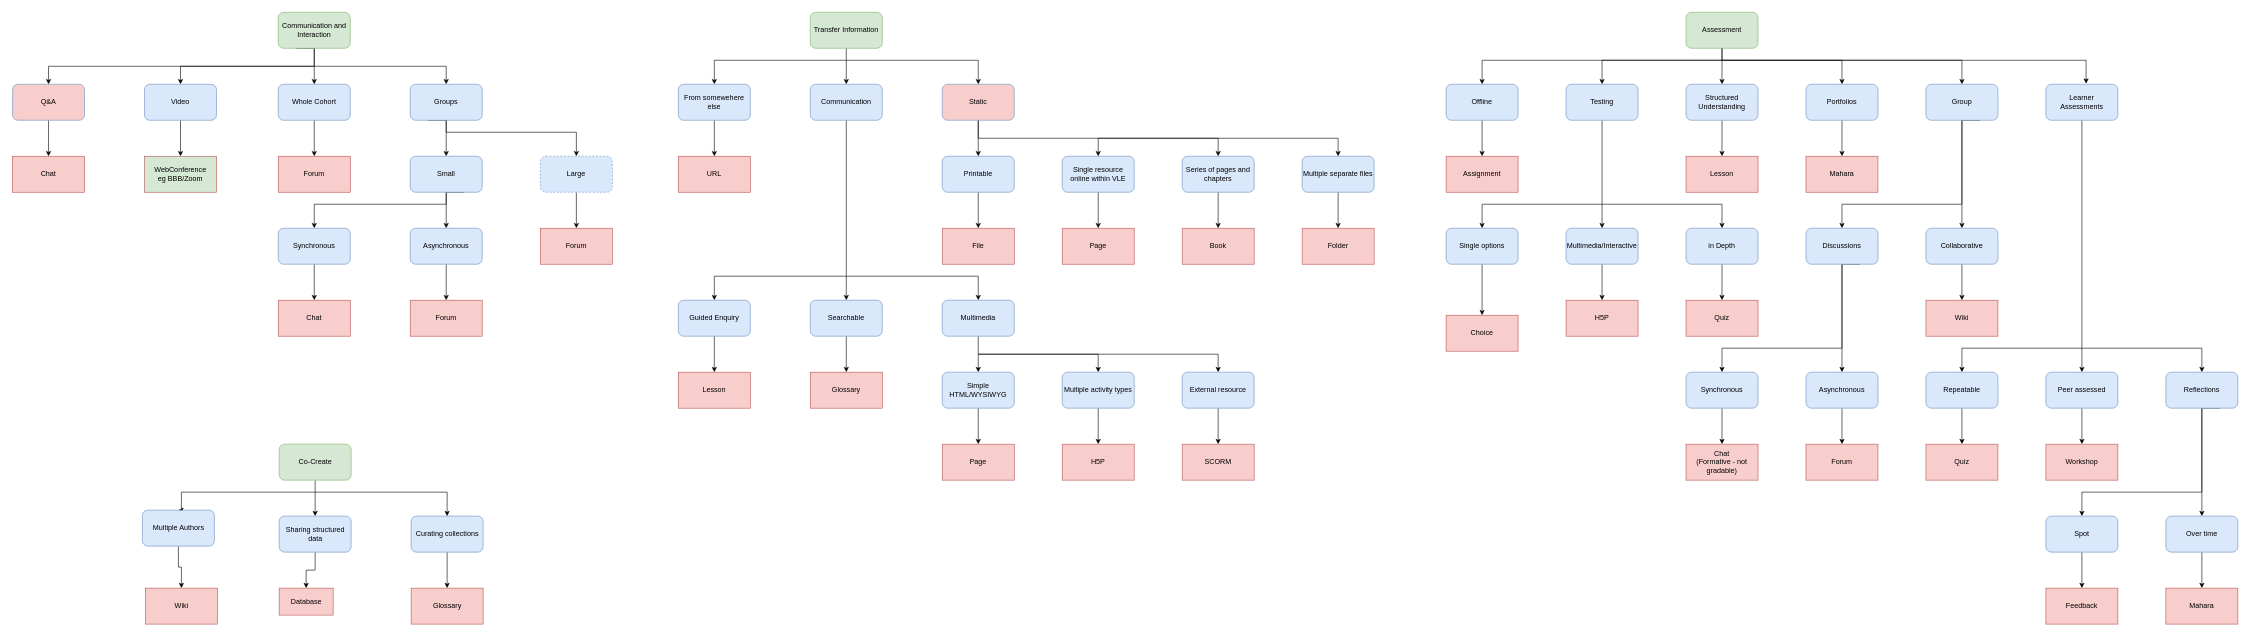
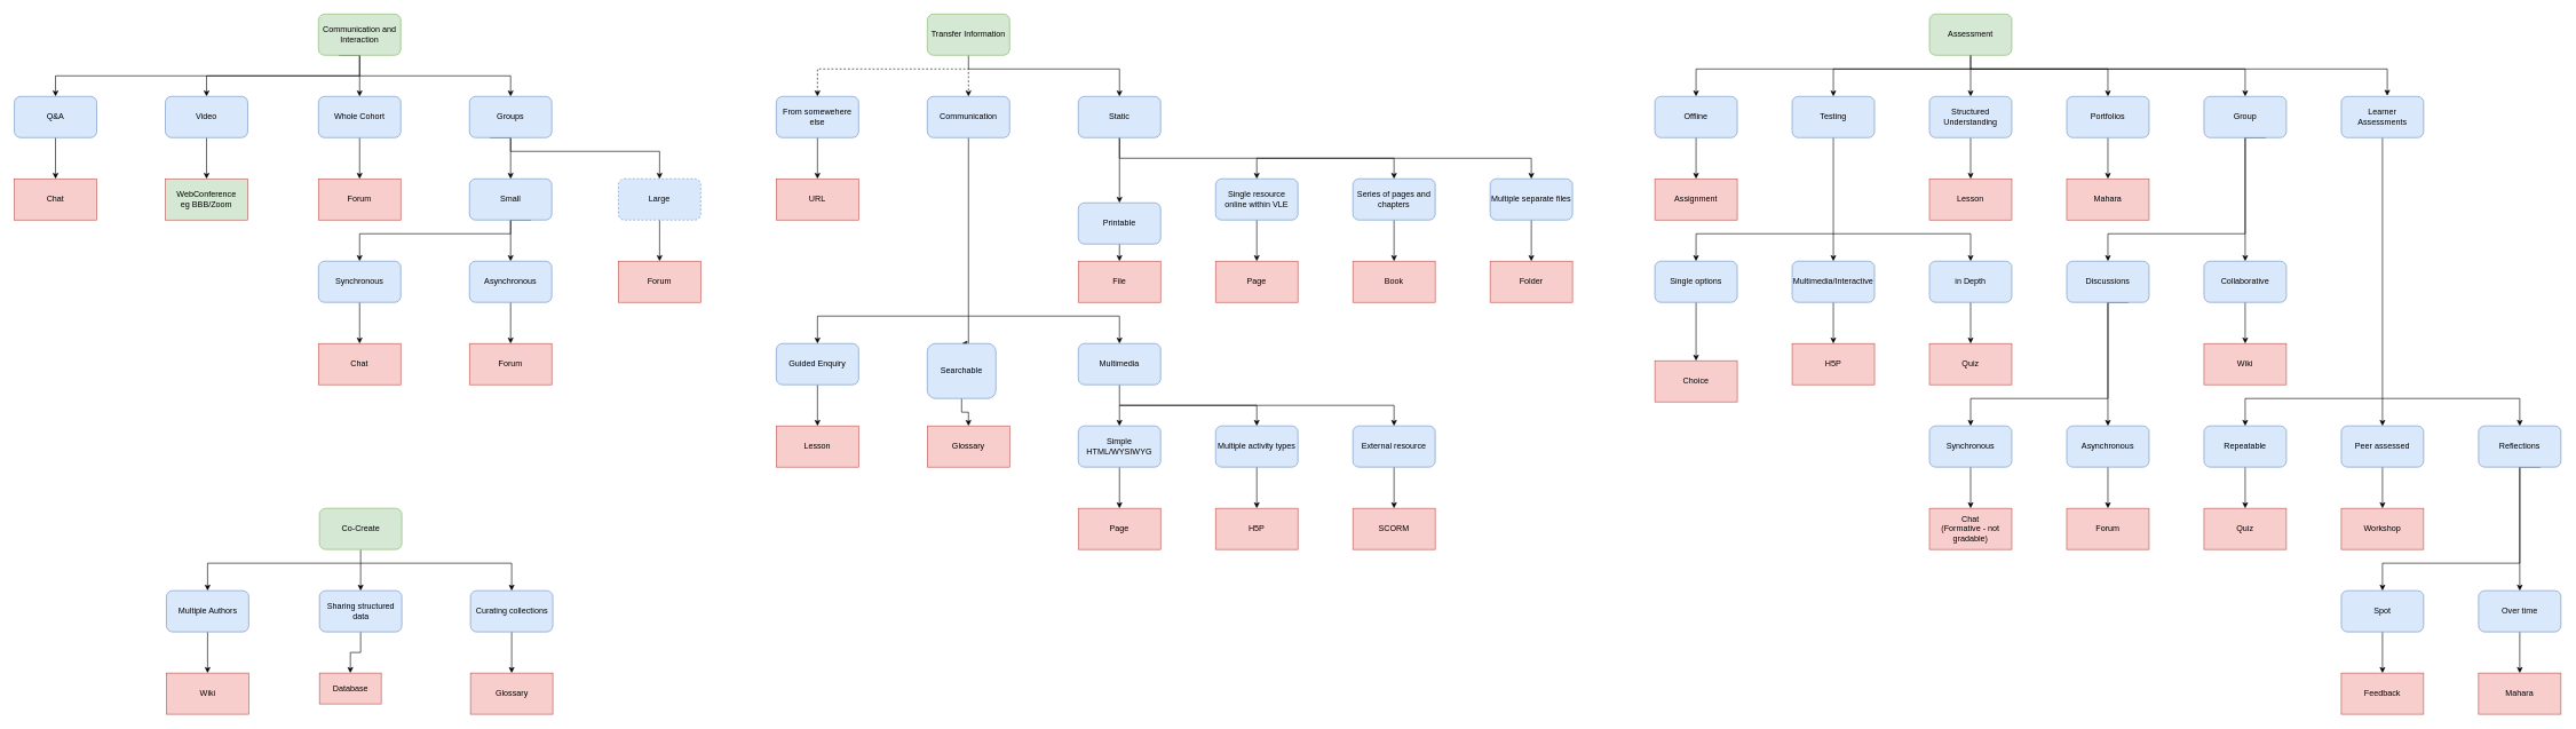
- <mxCell id="10" style="edgeStyle=orthogonalEdgeStyle;rounded=0;orthogonalLoop=1;jettySize=auto;html=1;exitX=0.5;exitY=0;exitDx=0;exitDy=0;entryX=0.5;entryY=0;entryDx=0;entryDy=0;startArrow=classic;startFill=1;" parent="1" source="11" target="8" edge="1"><mxGeometry relative="1" as="geometry"><Array as="points"><mxPoint x="1190" y="100" /><mxPoint x="1410" y="100" /></Array></mxGeometry></mxCell>
+ <mxCell id="10" style="edgeStyle=orthogonalEdgeStyle;rounded=0;orthogonalLoop=1;jettySize=auto;html=1;exitX=0.5;exitY=0;exitDx=0;exitDy=0;entryX=0.5;entryY=0;entryDx=0;entryDy=0;startArrow=classic;startFill=1;dashed=1;" parent="1" source="11" target="8" edge="1"><mxGeometry relative="1" as="geometry"><Array as="points"><mxPoint x="1190" y="100" /><mxPoint x="1410" y="100" /></Array></mxGeometry></mxCell>
- <mxCell id="59" value="Q&amp;amp;A" style="rounded=1;whiteSpace=wrap;html=1;fillColor=#f8cecc;strokeColor=#6c8ebf;" parent="1" vertex="1"><mxGeometry x="20" y="140" width="120" height="60" as="geometry" /></mxCell>
+ <mxCell id="59" value="Q&amp;amp;A" style="rounded=1;whiteSpace=wrap;html=1;fillColor=#dae8fc;strokeColor=#6c8ebf;" parent="1" vertex="1"><mxGeometry x="20" y="140" width="120" height="60" as="geometry" /></mxCell>
- <mxCell id="14" value="Static" style="rounded=1;whiteSpace=wrap;html=1;fillColor=#f8cecc;strokeColor=#6c8ebf;" parent="1" vertex="1"><mxGeometry x="1570" y="140" width="120" height="60" as="geometry" /></mxCell>
+ <mxCell id="14" value="Static" style="rounded=1;whiteSpace=wrap;html=1;fillColor=#dae8fc;strokeColor=#6c8ebf;" parent="1" vertex="1"><mxGeometry x="1570" y="140" width="120" height="60" as="geometry" /></mxCell>
- <mxCell id="35" value="Printable" style="rounded=1;whiteSpace=wrap;html=1;fillColor=#dae8fc;strokeColor=#6c8ebf;" parent="1" vertex="1"><mxGeometry x="1570" y="260" width="120" height="60" as="geometry" /></mxCell>
+ <mxCell id="35" value="Printable" style="rounded=1;whiteSpace=wrap;html=1;fillColor=#dae8fc;strokeColor=#6c8ebf;" parent="1" vertex="1"><mxGeometry x="1570" y="295" width="120" height="60" as="geometry" /></mxCell>
- <mxCell id="19" value="Searchable" style="rounded=1;whiteSpace=wrap;html=1;fillColor=#dae8fc;strokeColor=#6c8ebf;" parent="1" vertex="1"><mxGeometry x="1350" y="500" width="120" height="60" as="geometry" /></mxCell>
+ <mxCell id="19" value="Searchable" style="rounded=1;whiteSpace=wrap;html=1;fillColor=#dae8fc;strokeColor=#6c8ebf;" parent="1" vertex="1"><mxGeometry x="1350" y="500" width="100" height="80" as="geometry" /></mxCell>
- <mxCell id="83" value="Multiple Authors" style="rounded=1;whiteSpace=wrap;html=1;fillColor=#dae8fc;strokeColor=#6c8ebf;" parent="1" vertex="1"><mxGeometry x="236.5" y="850" width="120" height="60" as="geometry" /></mxCell>
+ <mxCell id="83" value="Multiple Authors" style="rounded=1;whiteSpace=wrap;html=1;fillColor=#dae8fc;strokeColor=#6c8ebf;" parent="1" vertex="1"><mxGeometry x="241.5" y="860" width="120" height="60" as="geometry" /></mxCell>
